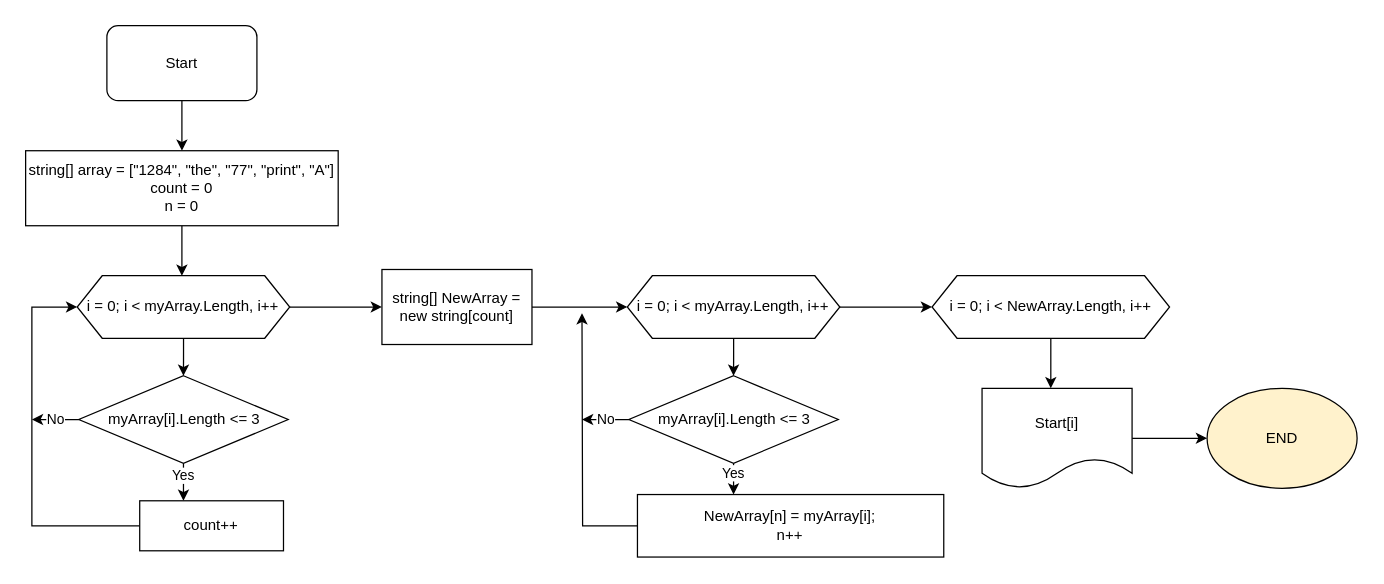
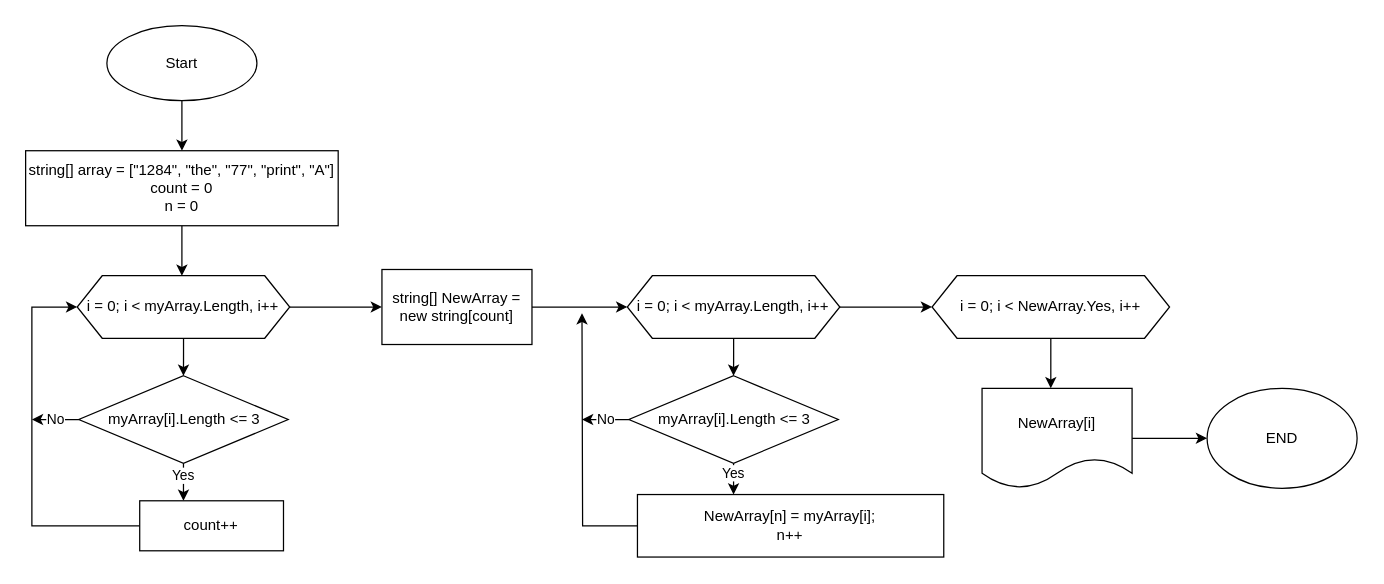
- <mxCell id="3" value="Start" style="whiteSpace=wrap;html=1;rounded=1;" parent="1" vertex="1"><mxGeometry x="85" y="20" width="120" height="60" as="geometry" /></mxCell>
+ <mxCell id="3" value="Start" style="ellipse;whiteSpace=wrap;html=1;" parent="1" vertex="1"><mxGeometry x="85" y="20" width="120" height="60" as="geometry" /></mxCell>
- <mxCell id="25" value="i = 0; i &amp;lt; NewArray.Length, i++" style="shape=hexagon;perimeter=hexagonPerimeter2;whiteSpace=wrap;html=1;fixedSize=1;" parent="1" vertex="1"><mxGeometry x="745" y="220" width="190" height="50" as="geometry" /></mxCell>
+ <mxCell id="25" value="i = 0; i &amp;lt; NewArray.Yes, i++" style="shape=hexagon;perimeter=hexagonPerimeter2;whiteSpace=wrap;html=1;fixedSize=1;" parent="1" vertex="1"><mxGeometry x="745" y="220" width="190" height="50" as="geometry" /></mxCell>
- <mxCell id="27" value="Start[i]" style="shape=document;whiteSpace=wrap;html=1;boundedLbl=1;" parent="1" vertex="1"><mxGeometry x="785" y="310" width="120" height="80" as="geometry" /></mxCell>
+ <mxCell id="27" value="NewArray[i]" style="shape=document;whiteSpace=wrap;html=1;boundedLbl=1;" parent="1" vertex="1"><mxGeometry x="785" y="310" width="120" height="80" as="geometry" /></mxCell>
- <mxCell id="28" value="END" style="ellipse;whiteSpace=wrap;html=1;fillColor=#fff2cc;" parent="1" vertex="1"><mxGeometry x="965" y="310" width="120" height="80" as="geometry" /></mxCell>
+ <mxCell id="28" value="END" style="ellipse;whiteSpace=wrap;html=1;" parent="1" vertex="1"><mxGeometry x="965" y="310" width="120" height="80" as="geometry" /></mxCell>
